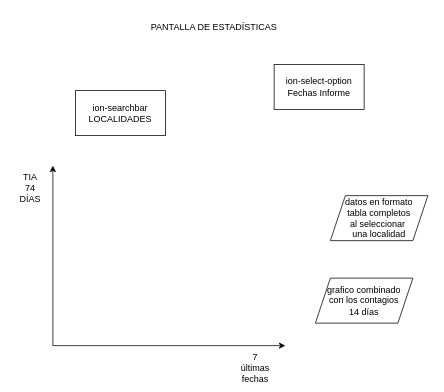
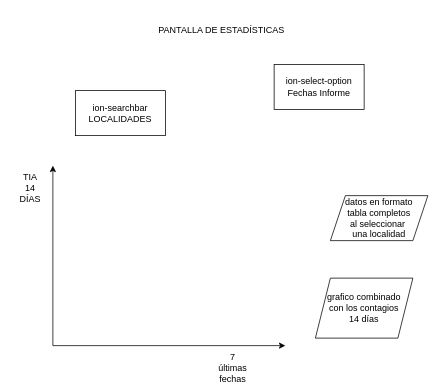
- <mxCell id="10" value="PANTALLA DE ESTADÍSTICAS" style="text;html=1;strokeColor=none;fillColor=none;align=center;verticalAlign=middle;whiteSpace=wrap;rounded=0;" vertex="1" parent="1"><mxGeometry x="140" y="15" width="290" height="40" as="geometry" /></mxCell>
+ <mxCell id="10" value="PANTALLA DE ESTADÍSTICAS" style="text;html=1;strokeColor=none;fillColor=none;align=center;verticalAlign=middle;whiteSpace=wrap;rounded=0;" vertex="1" parent="1"><mxGeometry x="150" y="20" width="290" height="40" as="geometry" /></mxCell>
- <mxCell id="6" value="TIA&lt;br&gt;74 DÍAS" style="text;html=1;strokeColor=none;fillColor=none;align=center;verticalAlign=middle;whiteSpace=wrap;rounded=0;" vertex="1" parent="1"><mxGeometry x="20" y="240" width="40" height="20" as="geometry" /></mxCell>
+ <mxCell id="6" value="TIA&lt;br&gt;14 DÍAS" style="text;html=1;strokeColor=none;fillColor=none;align=center;verticalAlign=middle;whiteSpace=wrap;rounded=0;" vertex="1" parent="1"><mxGeometry x="20" y="240" width="40" height="20" as="geometry" /></mxCell>
- <mxCell id="9" value="grafico combinado&lt;br&gt;con los contagios&lt;br&gt;14 días" style="shape=parallelogram;perimeter=parallelogramPerimeter;whiteSpace=wrap;html=1;fixedSize=1;" vertex="1" parent="1"><mxGeometry x="420" y="370" width="130" height="60" as="geometry" /></mxCell>
+ <mxCell id="9" value="grafico combinado&lt;br&gt;con los contagios&lt;br&gt;14 días" style="shape=parallelogram;perimeter=parallelogramPerimeter;whiteSpace=wrap;html=1;fixedSize=1;" vertex="1" parent="1"><mxGeometry x="420" y="370" width="130" height="80" as="geometry" /></mxCell>
- <mxCell id="7" value="7 últimas fechas" style="text;html=1;strokeColor=none;fillColor=none;align=center;verticalAlign=middle;whiteSpace=wrap;rounded=0;" vertex="1" parent="1"><mxGeometry x="320" y="480" width="40" height="20" as="geometry" /></mxCell>
+ <mxCell id="7" value="7 últimas fechas" style="text;html=1;strokeColor=none;fillColor=none;align=center;verticalAlign=middle;whiteSpace=wrap;rounded=0;" vertex="1" parent="1"><mxGeometry x="290" y="480" width="40" height="20" as="geometry" /></mxCell>
